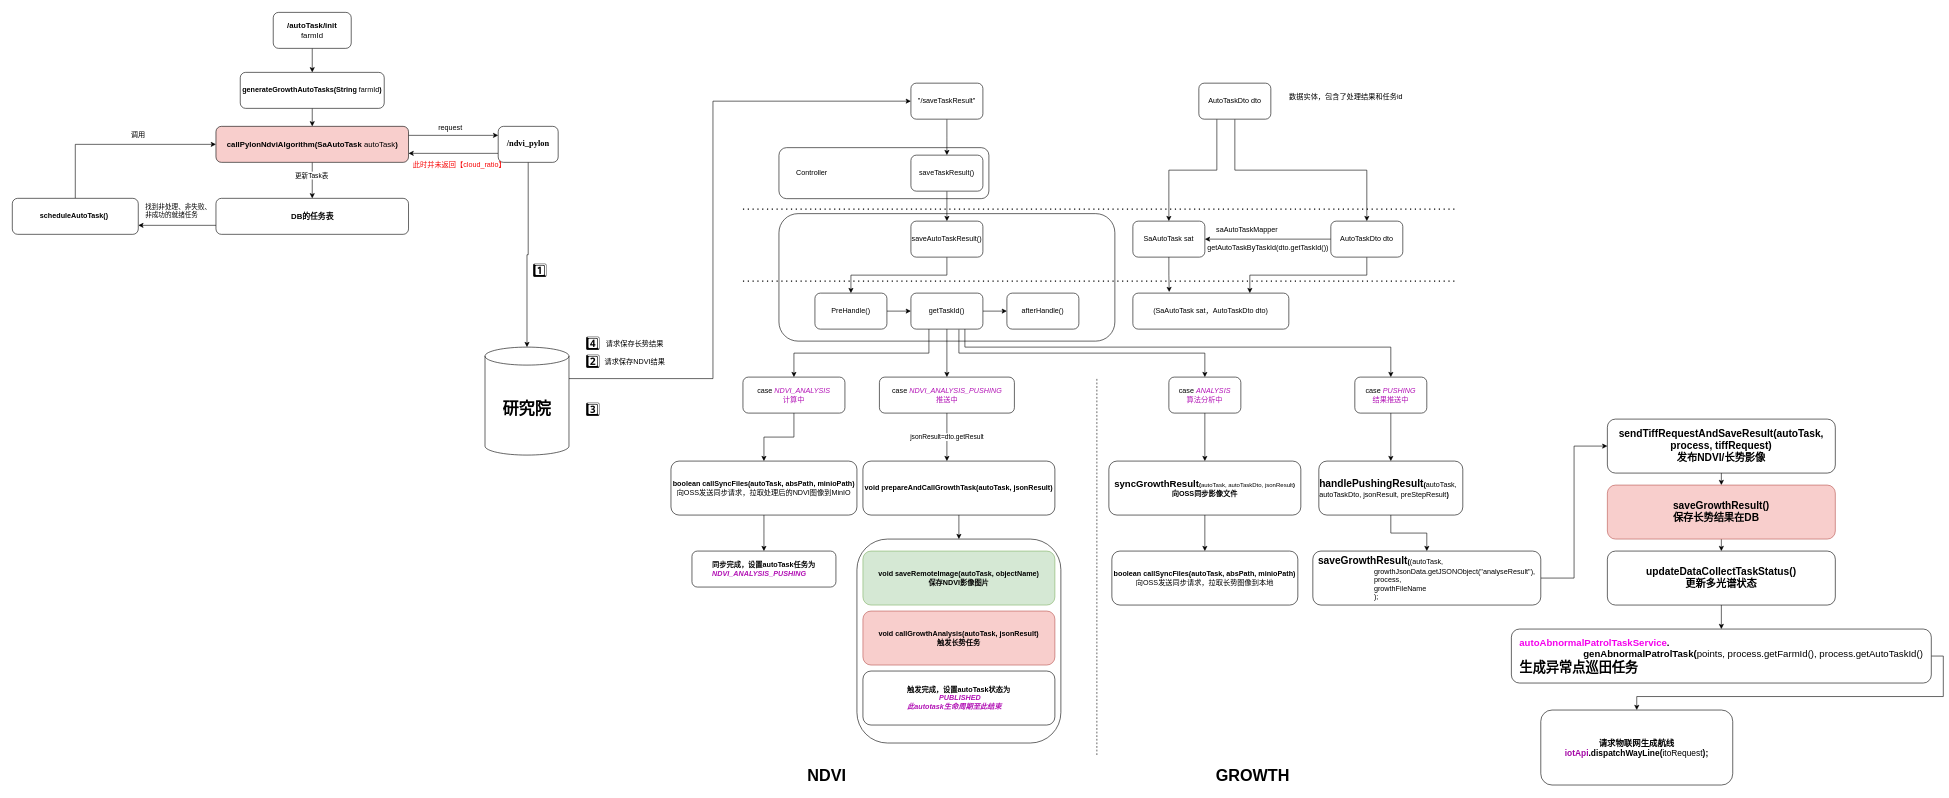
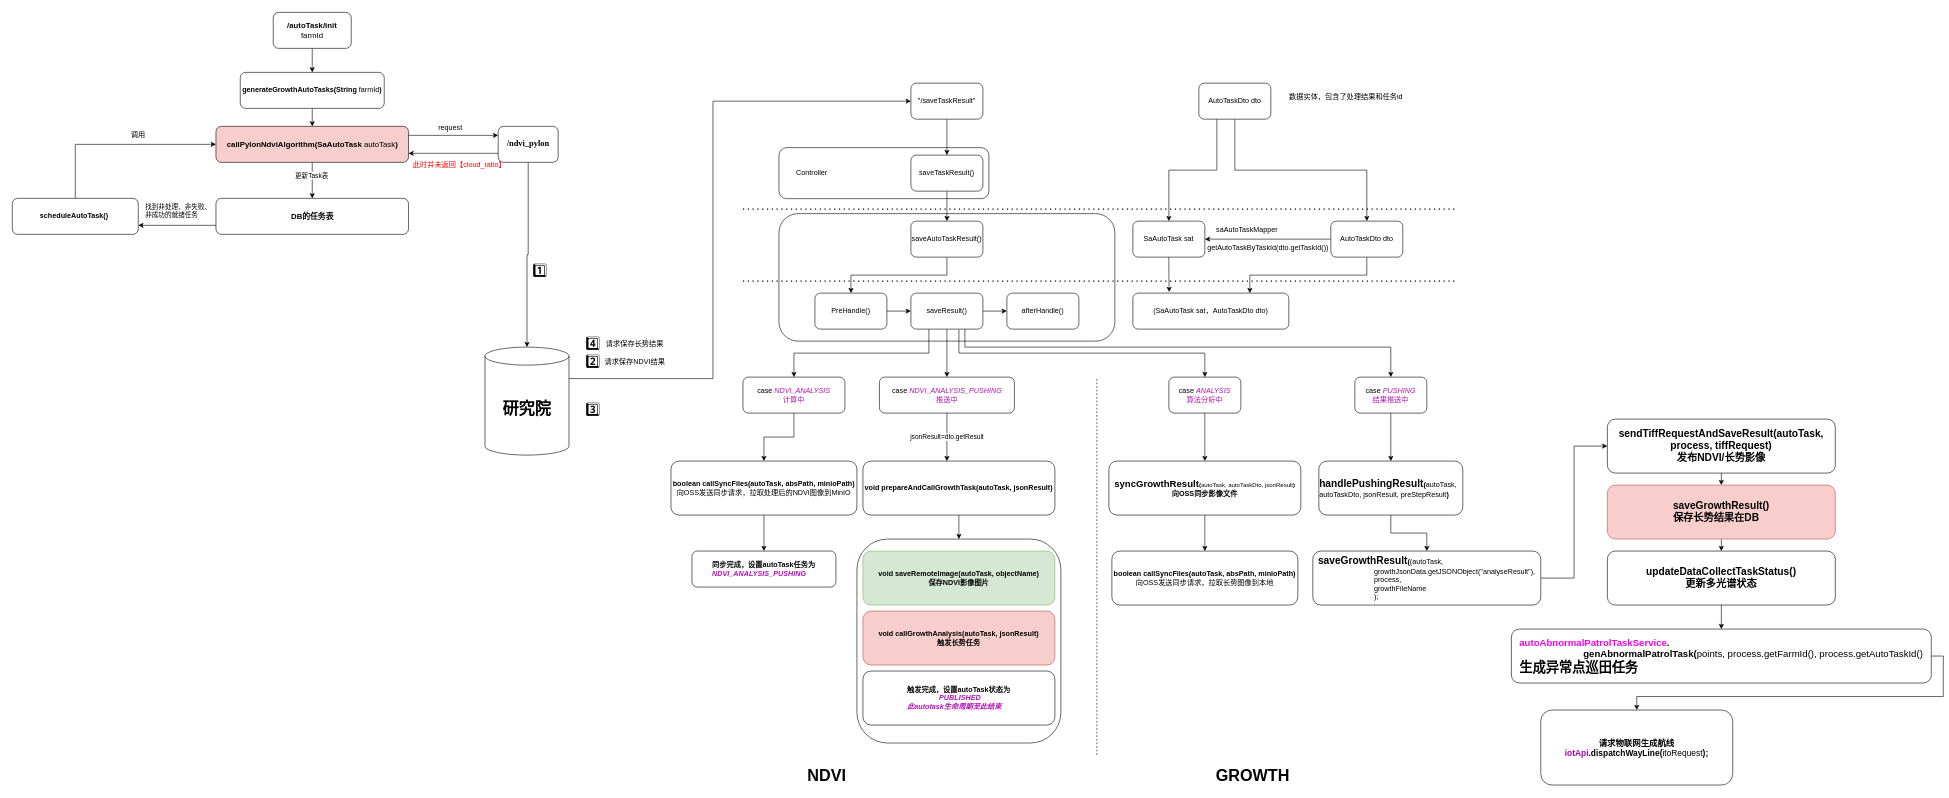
- <mxCell id="38" value="&lt;div style=&quot;text-align: left;&quot;&gt;&lt;span style=&quot;background-color: initial;&quot;&gt;getTaskId()&lt;/span&gt;&lt;/div&gt;" style="rounded=1;whiteSpace=wrap;html=1;" parent="1" vertex="1"><mxGeometry x="1518" y="488" width="120" height="60" as="geometry" /></mxCell>
+ <mxCell id="38" value="&lt;div style=&quot;text-align: left;&quot;&gt;&lt;span style=&quot;background-color: initial;&quot;&gt;saveResult()&lt;/span&gt;&lt;/div&gt;" style="rounded=1;whiteSpace=wrap;html=1;" parent="1" vertex="1"><mxGeometry x="1518" y="488" width="120" height="60" as="geometry" /></mxCell>
